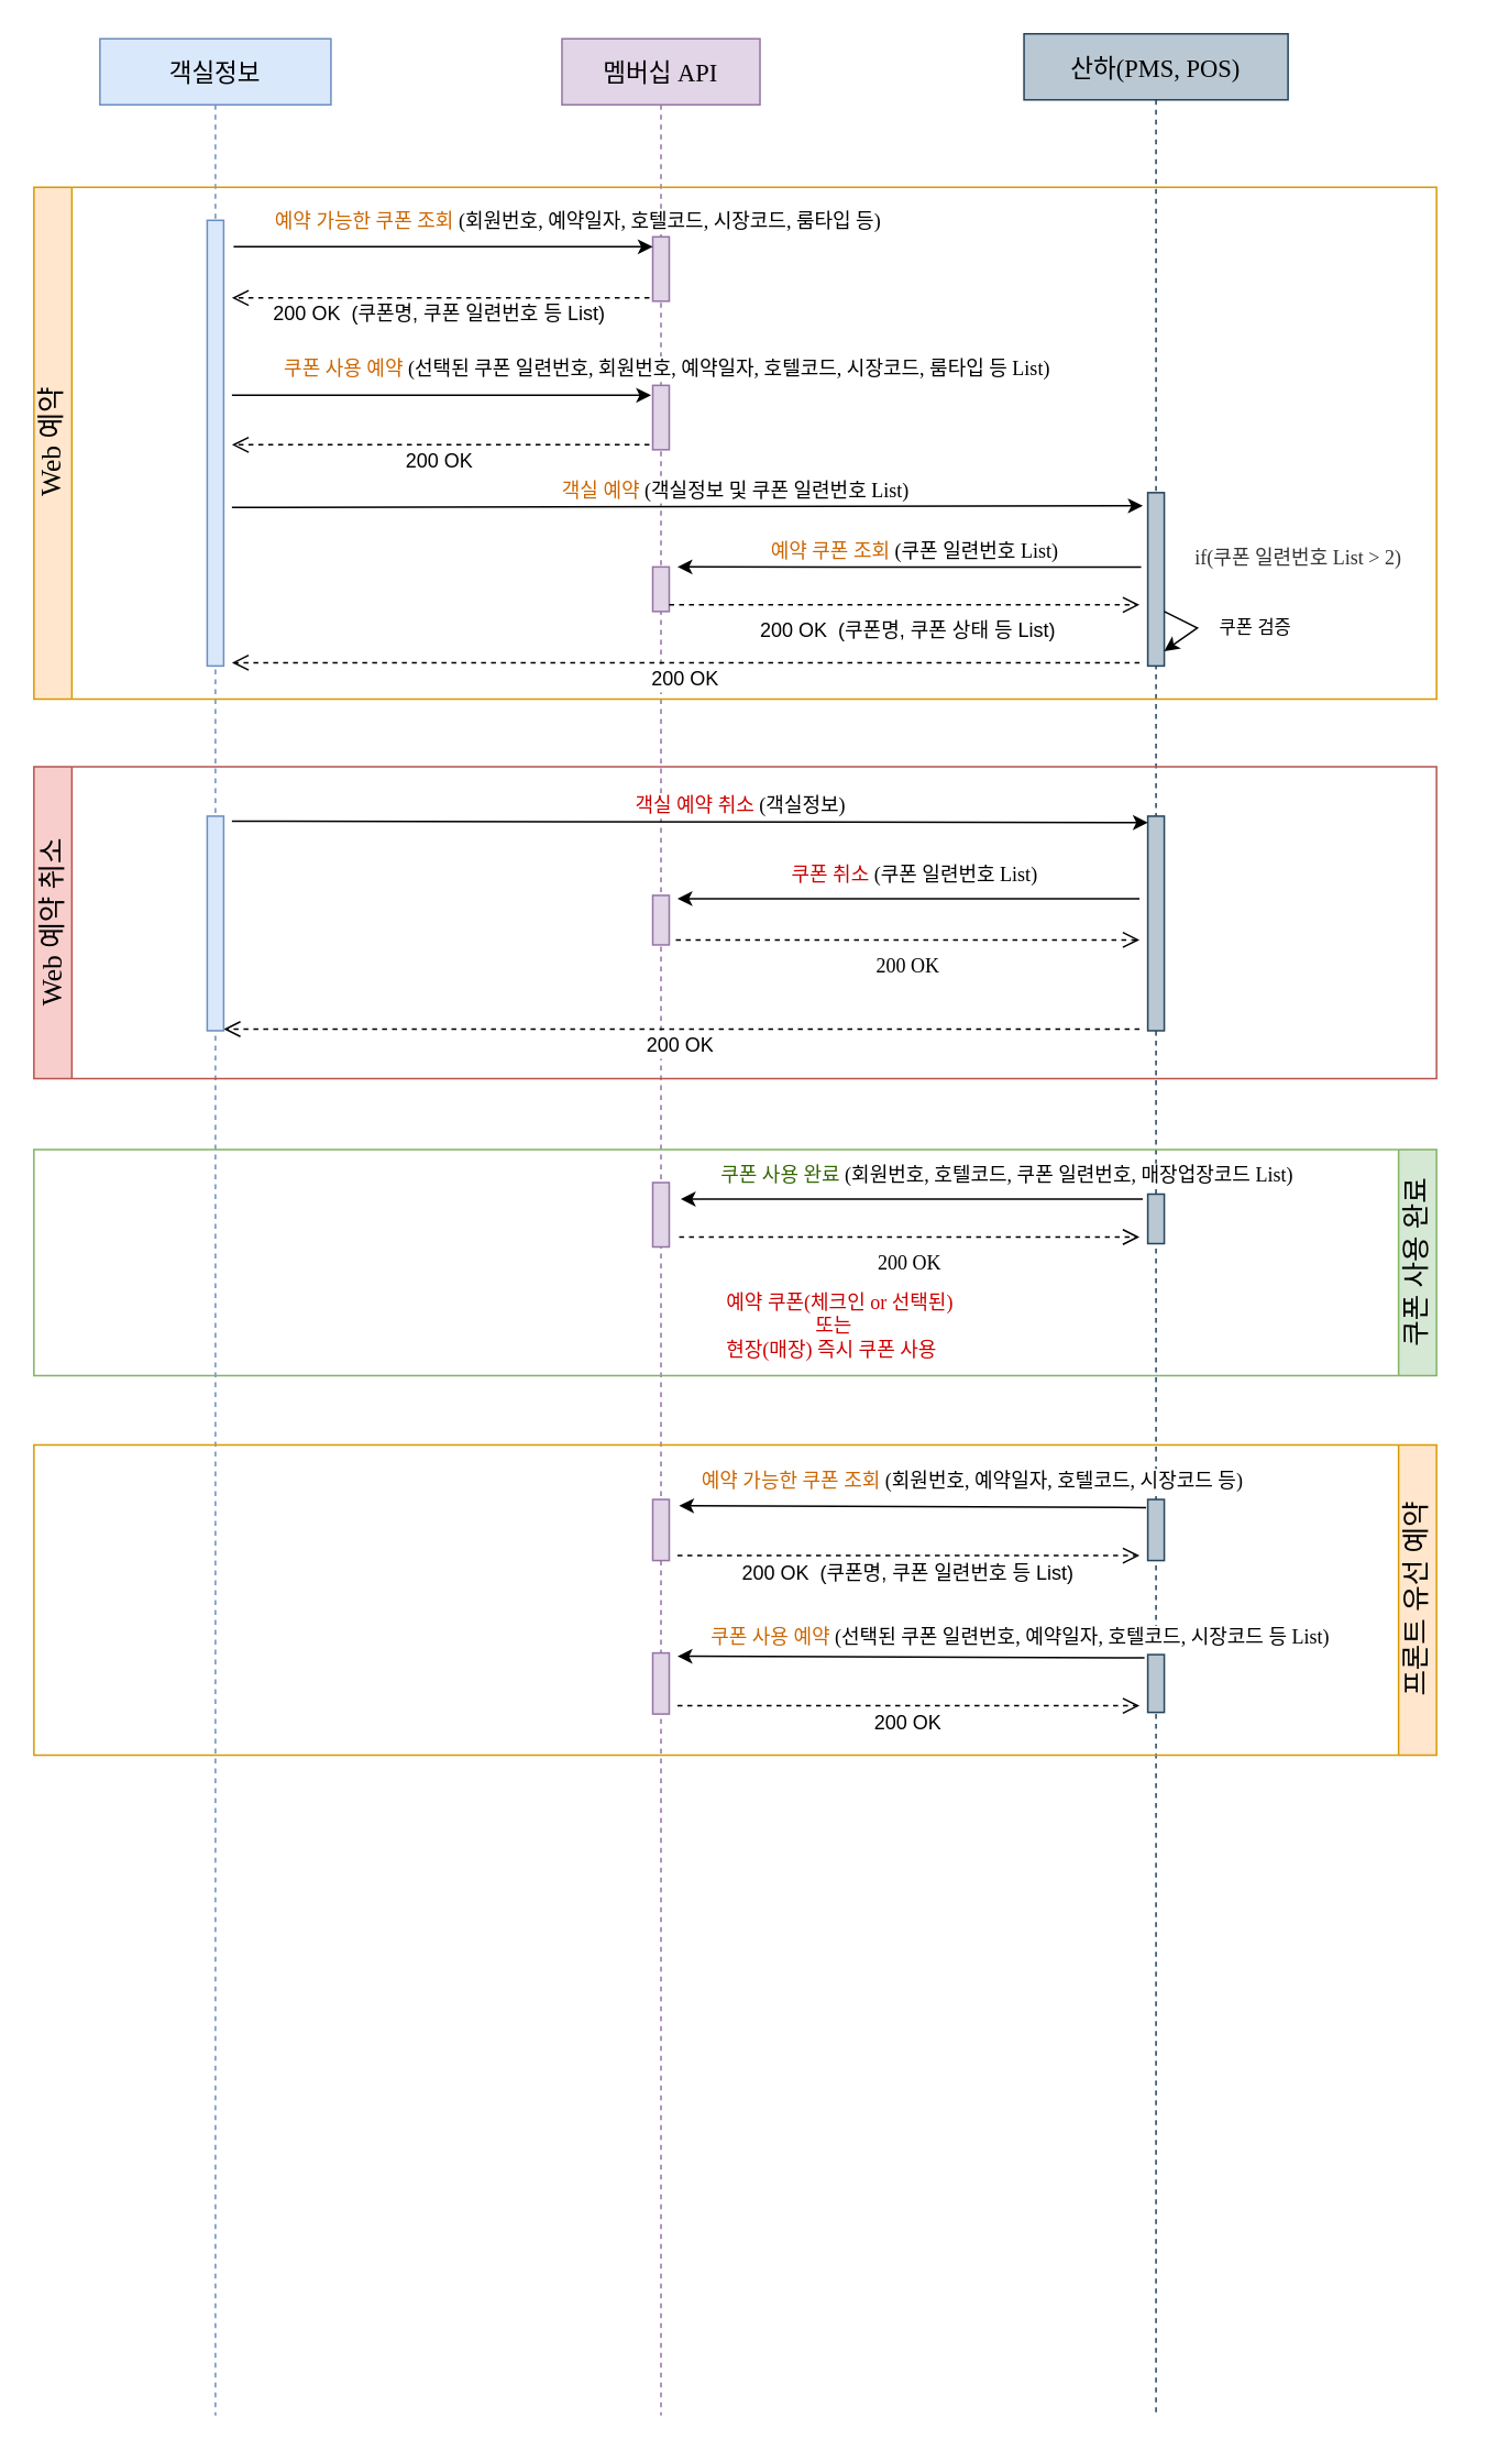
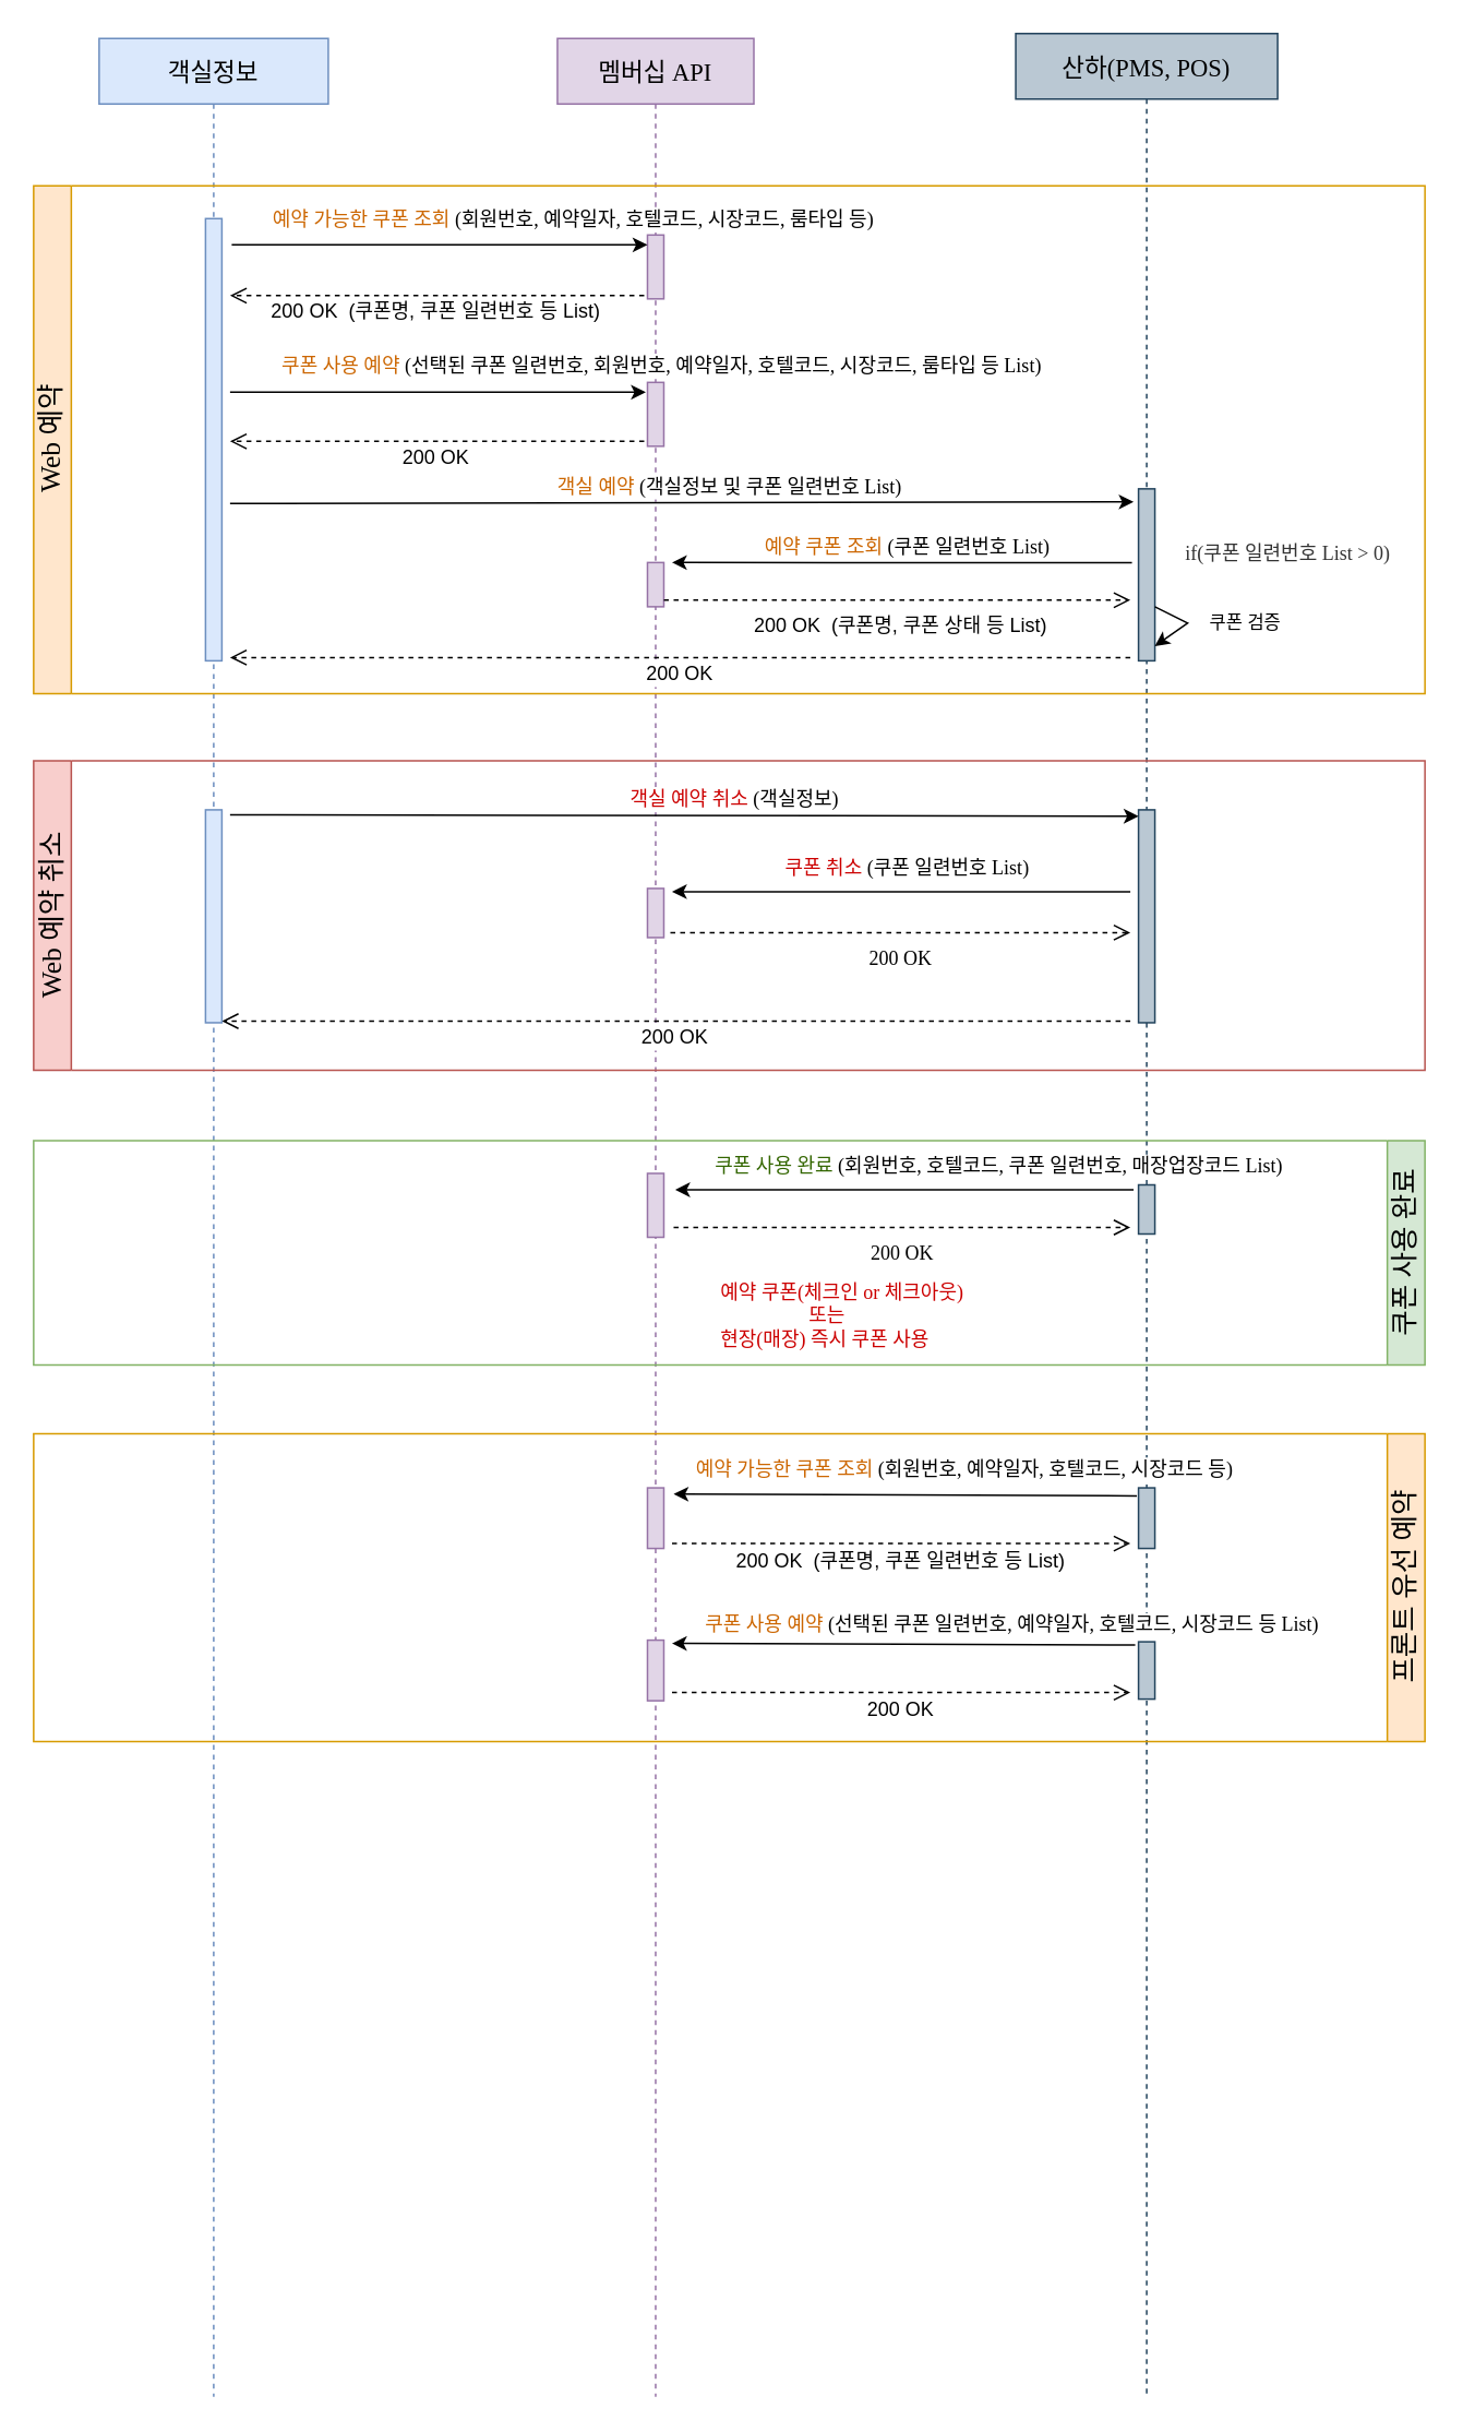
- <mxCell id="52" value="&lt;font color=&quot;#333333&quot;&gt;if(쿠폰 일련번호 List &amp;gt; 2)&lt;/font&gt;" style="text;html=1;strokeColor=none;fillColor=none;align=center;verticalAlign=middle;whiteSpace=wrap;rounded=0;fontSize=12;fontFamily=Verdana;fontColor=#CC0000;" vertex="1" parent="1"><mxGeometry x="694" y="323" width="185" height="30" as="geometry" /></mxCell>
+ <mxCell id="52" value="&lt;font color=&quot;#333333&quot;&gt;if(쿠폰 일련번호 List &amp;gt; 0)&lt;/font&gt;" style="text;html=1;strokeColor=none;fillColor=none;align=center;verticalAlign=middle;whiteSpace=wrap;rounded=0;fontSize=12;fontFamily=Verdana;fontColor=#CC0000;" vertex="1" parent="1"><mxGeometry x="694" y="323" width="185" height="30" as="geometry" /></mxCell>
- <mxCell id="40" value="예약 쿠폰(체크인 or 선택된)&lt;br&gt;&amp;nbsp; &amp;nbsp; &amp;nbsp; &amp;nbsp; &amp;nbsp; &amp;nbsp; &amp;nbsp; &amp;nbsp; &amp;nbsp; 또는&amp;nbsp;&lt;br&gt;현장(매장) 즉시 쿠폰 사용" style="text;html=1;strokeColor=none;fillColor=none;align=left;verticalAlign=middle;whiteSpace=wrap;rounded=0;fontSize=12;fontFamily=Verdana;fontColor=#CC0000;" vertex="1" parent="34"><mxGeometry x="418" y="82" width="233" height="50" as="geometry" /></mxCell>
+ <mxCell id="40" value="예약 쿠폰(체크인 or 체크아웃)&lt;br&gt;&amp;nbsp; &amp;nbsp; &amp;nbsp; &amp;nbsp; &amp;nbsp; &amp;nbsp; &amp;nbsp; &amp;nbsp; &amp;nbsp; 또는&amp;nbsp;&lt;br&gt;현장(매장) 즉시 쿠폰 사용" style="text;html=1;strokeColor=none;fillColor=none;align=left;verticalAlign=middle;whiteSpace=wrap;rounded=0;fontSize=12;fontFamily=Verdana;fontColor=#CC0000;" vertex="1" parent="34"><mxGeometry x="418" y="82" width="233" height="50" as="geometry" /></mxCell>
